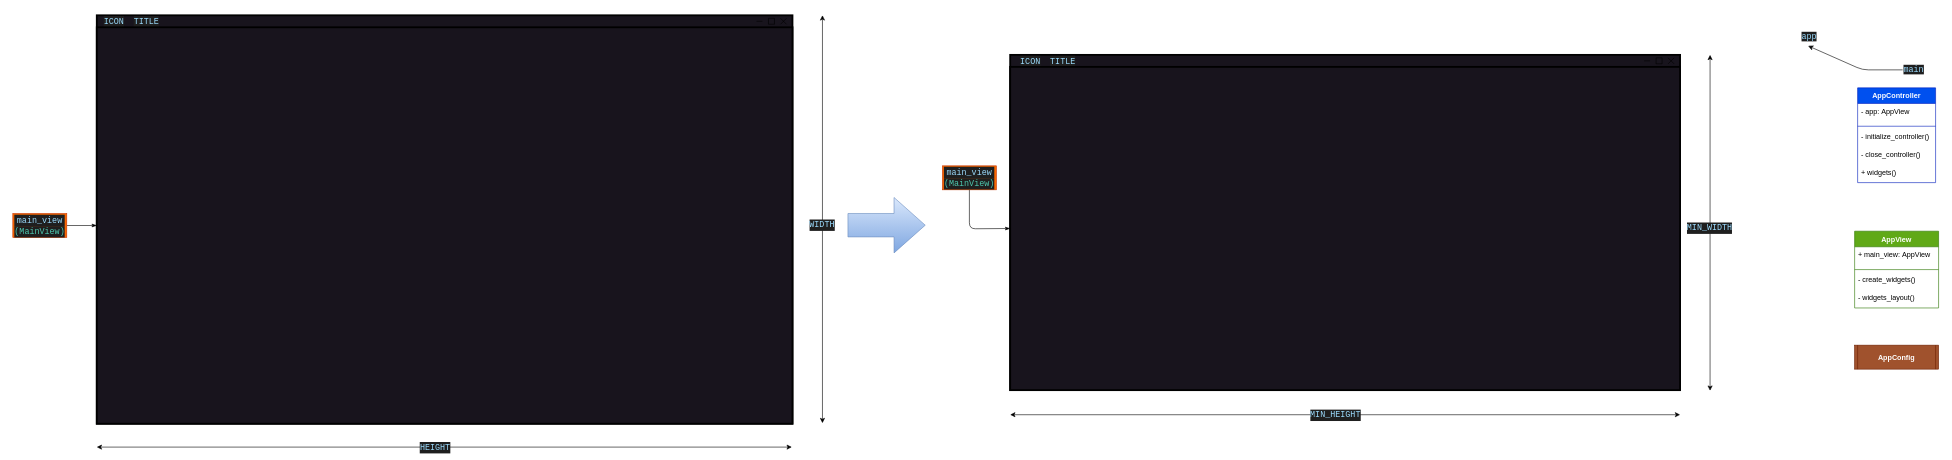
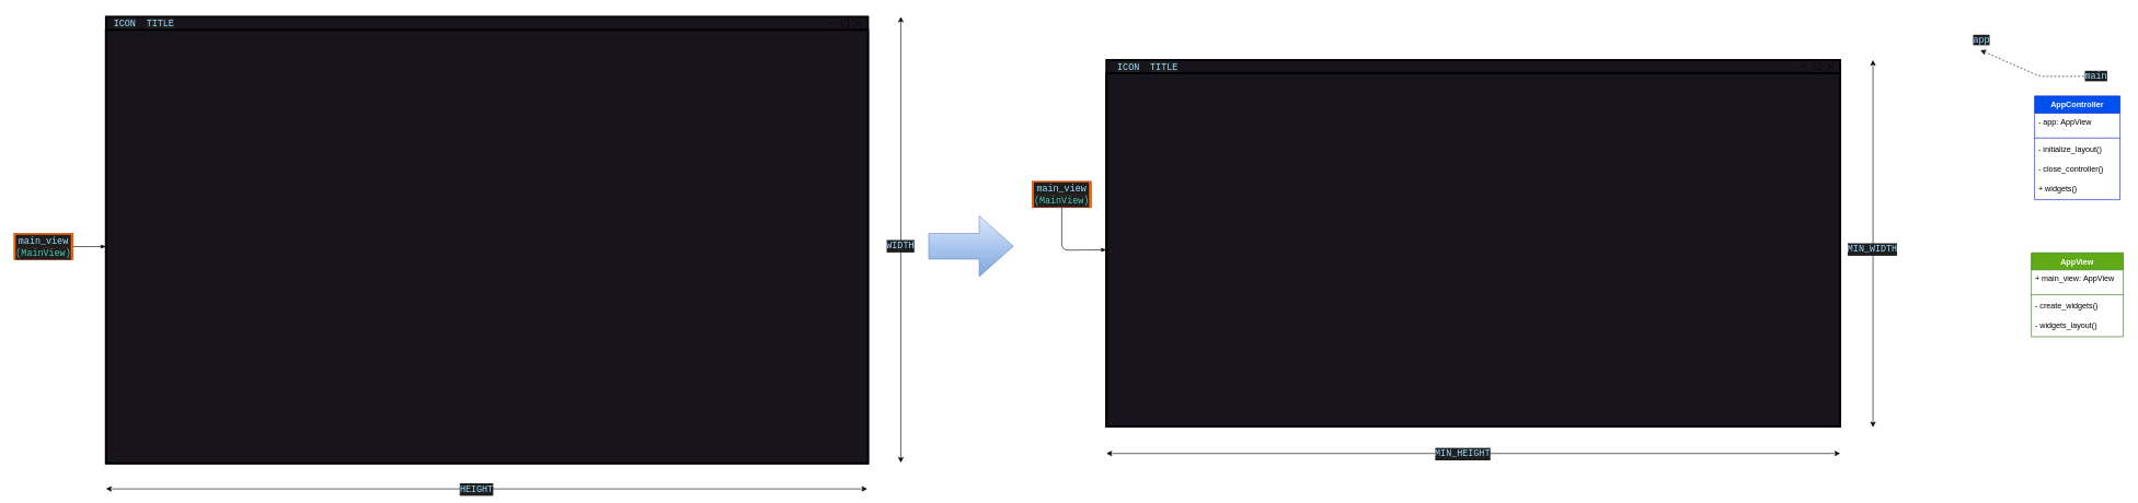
- <mxCell id="38" style="edgeStyle=none;html=1;entryX=0.5;entryY=1;entryDx=0;entryDy=0;" parent="1" source="39" target="37" edge="1"><mxGeometry relative="1" as="geometry"><Array as="points"><mxPoint x="3104" y="116" /></Array></mxGeometry></mxCell>
+ <mxCell id="38" style="edgeStyle=none;html=1;entryX=0.5;entryY=1;entryDx=0;entryDy=0;dashed=1;" parent="1" source="39" target="37" edge="1"><mxGeometry relative="1" as="geometry"><Array as="points"><mxPoint x="3104" y="116" /></Array></mxGeometry></mxCell>
- <mxCell id="43" value="- initialize_controller()" style="text;strokeColor=none;fillColor=none;align=left;verticalAlign=top;spacingLeft=4;spacingRight=4;overflow=hidden;rotatable=0;points=[[0,0.5],[1,0.5]];portConstraint=eastwest;rounded=0;" parent="40" vertex="1"><mxGeometry y="68" width="130" height="30" as="geometry" /></mxCell>
+ <mxCell id="43" value="- initialize_layout()" style="text;strokeColor=none;fillColor=none;align=left;verticalAlign=top;spacingLeft=4;spacingRight=4;overflow=hidden;rotatable=0;points=[[0,0.5],[1,0.5]];portConstraint=eastwest;rounded=0;" parent="40" vertex="1"><mxGeometry y="68" width="130" height="30" as="geometry" /></mxCell>
- <mxCell id="51" value="AppConfig" style="shape=process2;fixedSize=1;size=5;fontStyle=1;fillColor=#a0522d;fontColor=#ffffff;strokeColor=#6D1F00;" parent="1" vertex="1"><mxGeometry x="3091" y="575" width="140" height="40" as="geometry" /></mxCell>
